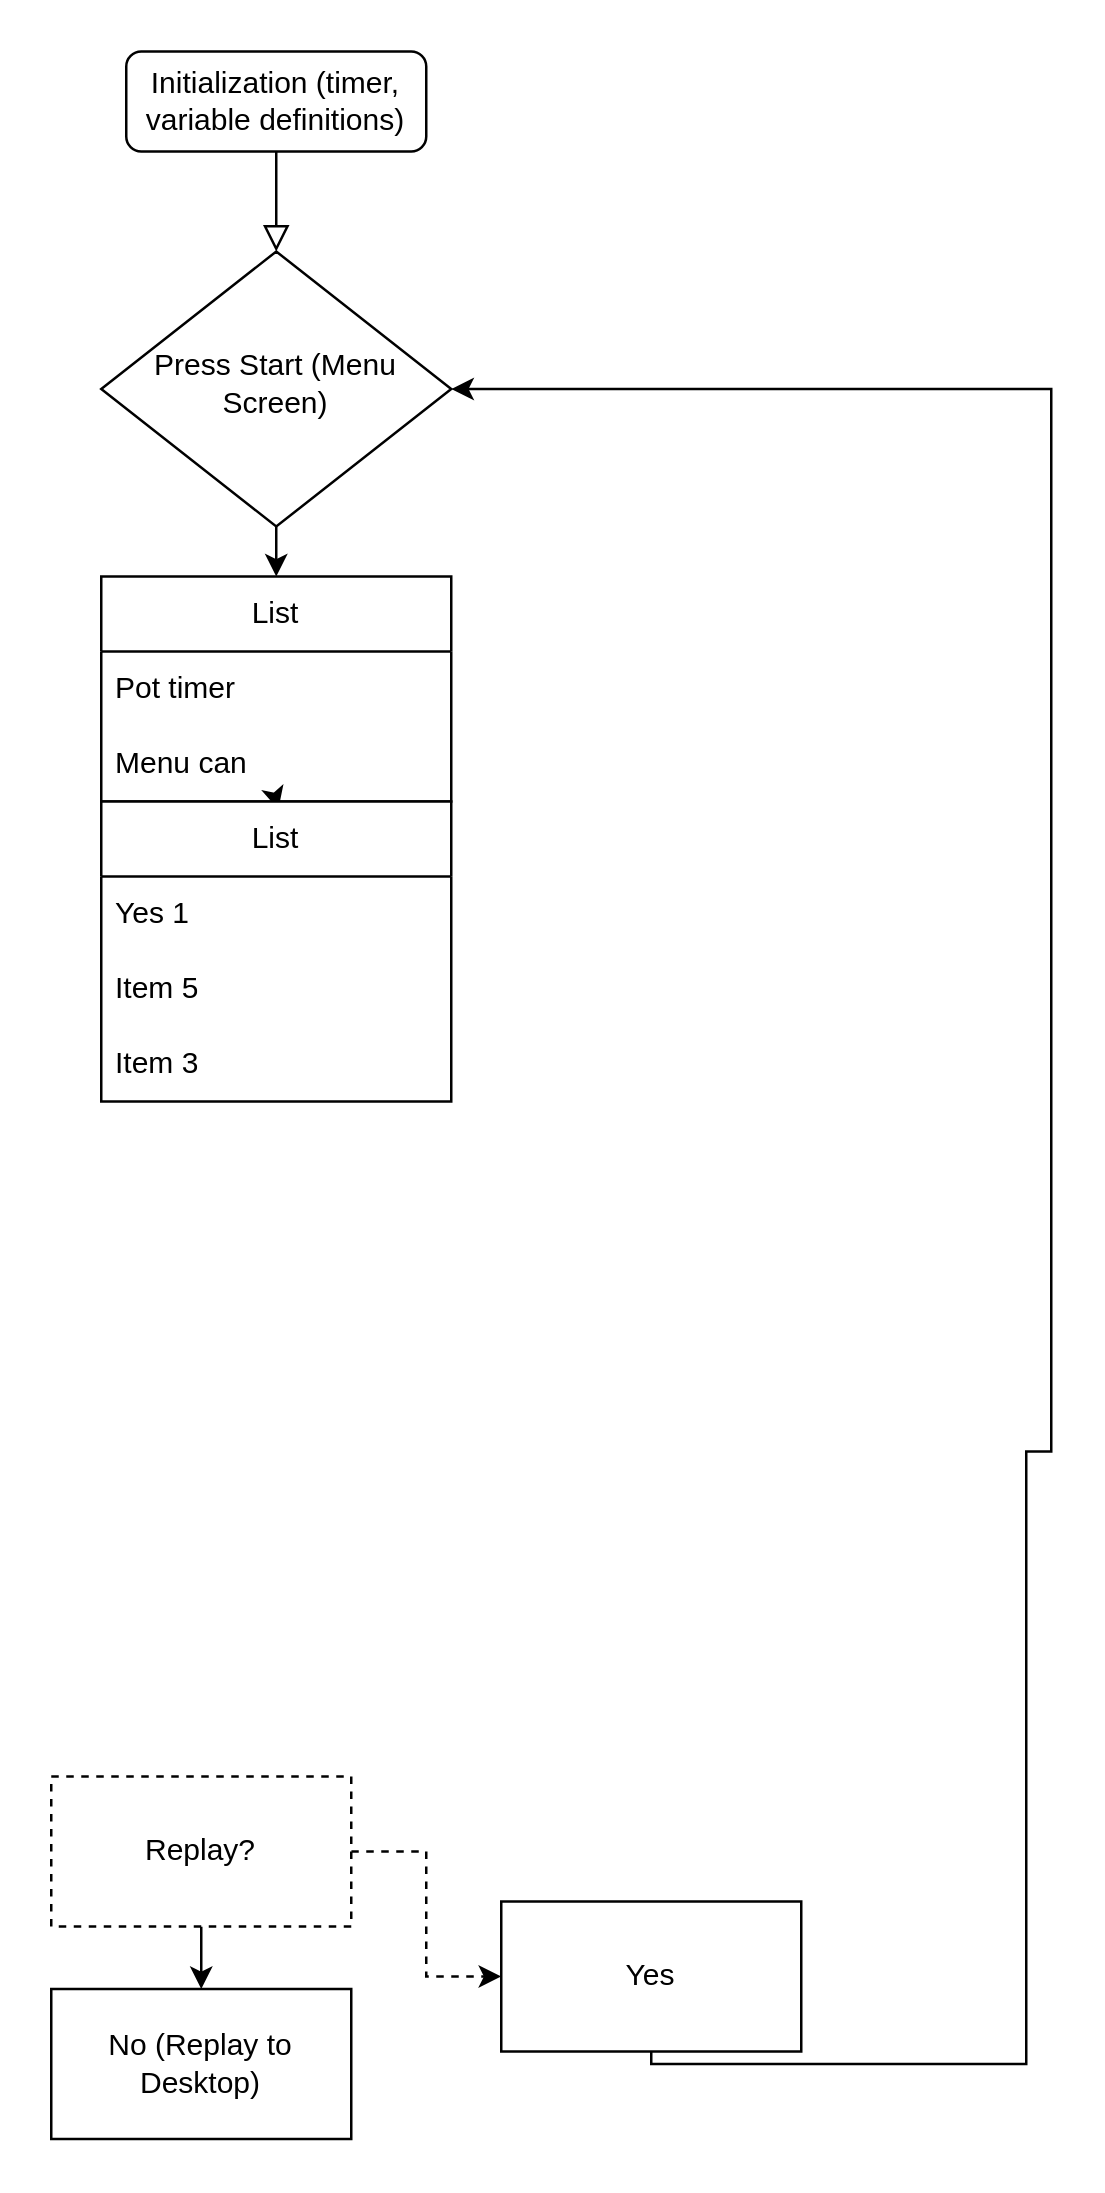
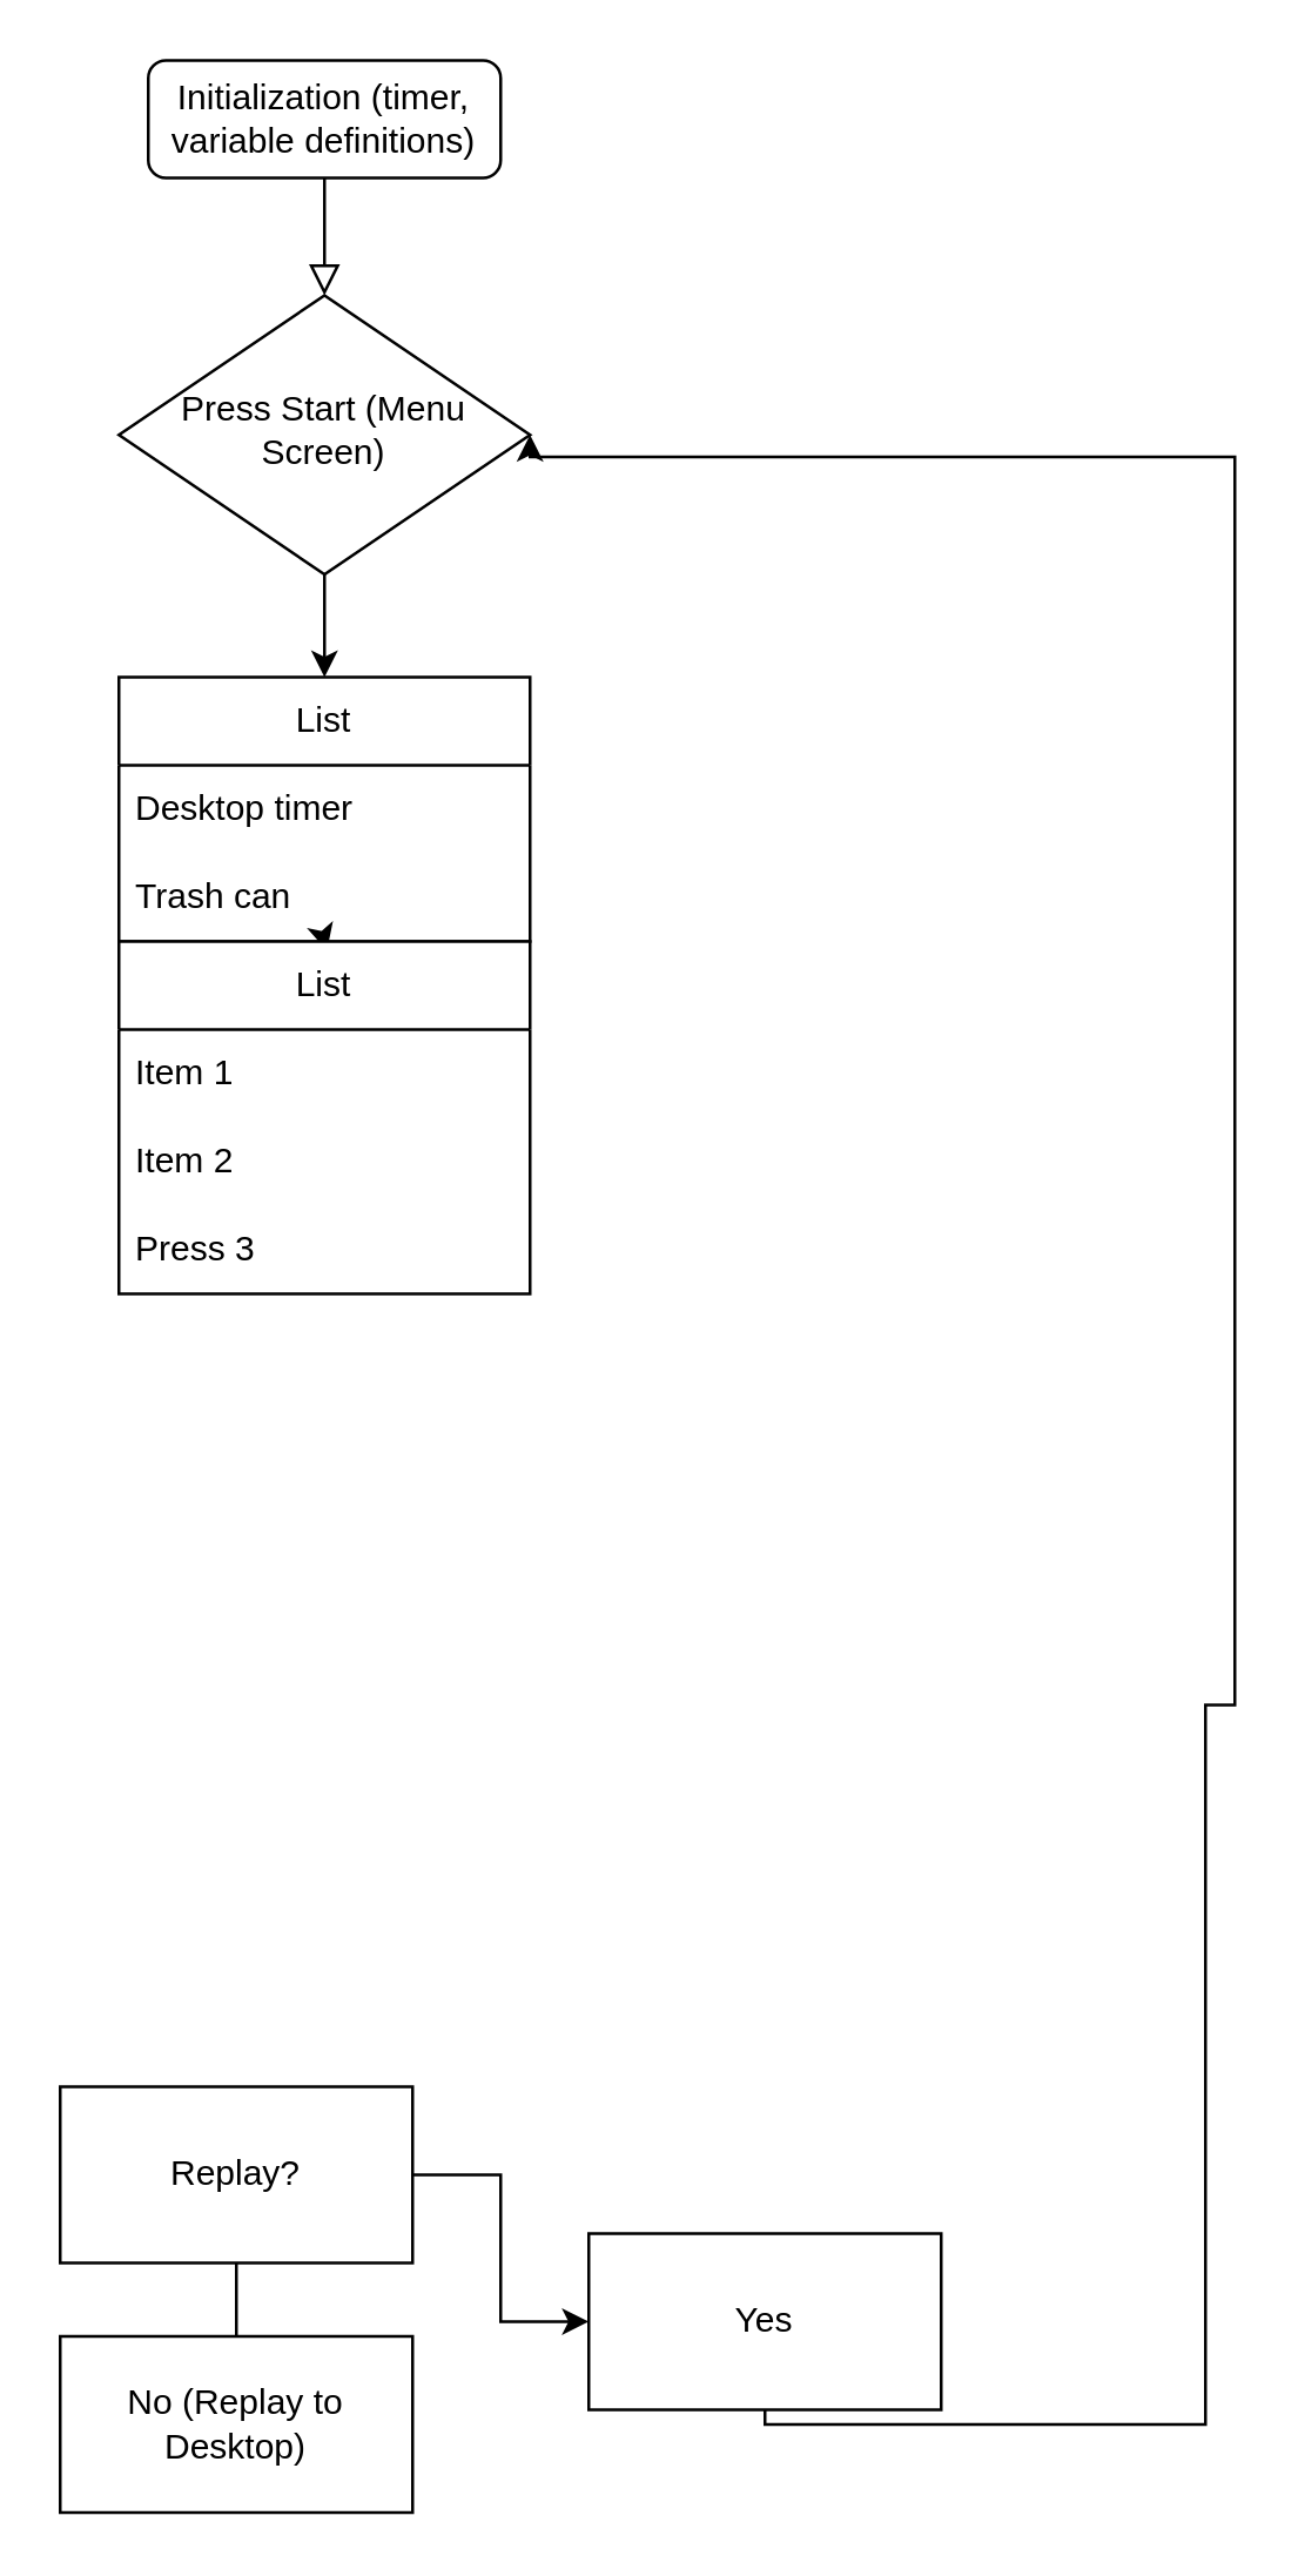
- <mxCell id="5" value="Press Start (Menu Screen)" style="rhombus;whiteSpace=wrap;html=1;shadow=0;fontFamily=Helvetica;fontSize=12;align=center;strokeWidth=1;spacing=6;spacingTop=-4;" parent="1" vertex="1"><mxGeometry x="40" y="100" width="140" height="110" as="geometry" /></mxCell>
+ <mxCell id="5" value="Press Start (Menu Screen)" style="rhombus;whiteSpace=wrap;html=1;shadow=0;fontFamily=Helvetica;fontSize=12;align=center;strokeWidth=1;spacing=6;spacingTop=-4;" parent="1" vertex="1"><mxGeometry x="40" y="100" width="140" height="95" as="geometry" /></mxCell>
- <mxCell id="13" value="Pot timer" style="text;strokeColor=none;fillColor=none;align=left;verticalAlign=middle;spacingLeft=4;spacingRight=4;overflow=hidden;points=[[0,0.5],[1,0.5]];portConstraint=eastwest;rotatable=0;whiteSpace=wrap;html=1;" vertex="1" parent="12"><mxGeometry y="30" width="140" height="30" as="geometry" /></mxCell>
+ <mxCell id="13" value="Desktop timer" style="text;strokeColor=none;fillColor=none;align=left;verticalAlign=middle;spacingLeft=4;spacingRight=4;overflow=hidden;points=[[0,0.5],[1,0.5]];portConstraint=eastwest;rotatable=0;whiteSpace=wrap;html=1;" vertex="1" parent="12"><mxGeometry y="30" width="140" height="30" as="geometry" /></mxCell>
- <mxCell id="14" value="Menu can" style="text;strokeColor=none;fillColor=none;align=left;verticalAlign=middle;spacingLeft=4;spacingRight=4;overflow=hidden;points=[[0,0.5],[1,0.5]];portConstraint=eastwest;rotatable=0;whiteSpace=wrap;html=1;" vertex="1" parent="12"><mxGeometry y="60" width="140" height="30" as="geometry" /></mxCell>
+ <mxCell id="14" value="Trash can" style="text;strokeColor=none;fillColor=none;align=left;verticalAlign=middle;spacingLeft=4;spacingRight=4;overflow=hidden;points=[[0,0.5],[1,0.5]];portConstraint=eastwest;rotatable=0;whiteSpace=wrap;html=1;" vertex="1" parent="12"><mxGeometry y="60" width="140" height="30" as="geometry" /></mxCell>
- <mxCell id="17" value="Yes 1" style="text;strokeColor=none;fillColor=none;align=left;verticalAlign=middle;spacingLeft=4;spacingRight=4;overflow=hidden;points=[[0,0.5],[1,0.5]];portConstraint=eastwest;rotatable=0;whiteSpace=wrap;html=1;" vertex="1" parent="16"><mxGeometry y="30" width="140" height="30" as="geometry" /></mxCell>
+ <mxCell id="17" value="Item 1" style="text;strokeColor=none;fillColor=none;align=left;verticalAlign=middle;spacingLeft=4;spacingRight=4;overflow=hidden;points=[[0,0.5],[1,0.5]];portConstraint=eastwest;rotatable=0;whiteSpace=wrap;html=1;" vertex="1" parent="16"><mxGeometry y="30" width="140" height="30" as="geometry" /></mxCell>
- <mxCell id="18" value="Item 5" style="text;strokeColor=none;fillColor=none;align=left;verticalAlign=middle;spacingLeft=4;spacingRight=4;overflow=hidden;points=[[0,0.5],[1,0.5]];portConstraint=eastwest;rotatable=0;whiteSpace=wrap;html=1;" vertex="1" parent="16"><mxGeometry y="60" width="140" height="30" as="geometry" /></mxCell>
+ <mxCell id="18" value="Item 2" style="text;strokeColor=none;fillColor=none;align=left;verticalAlign=middle;spacingLeft=4;spacingRight=4;overflow=hidden;points=[[0,0.5],[1,0.5]];portConstraint=eastwest;rotatable=0;whiteSpace=wrap;html=1;" vertex="1" parent="16"><mxGeometry y="60" width="140" height="30" as="geometry" /></mxCell>
- <mxCell id="19" value="Item 3" style="text;strokeColor=none;fillColor=none;align=left;verticalAlign=middle;spacingLeft=4;spacingRight=4;overflow=hidden;points=[[0,0.5],[1,0.5]];portConstraint=eastwest;rotatable=0;whiteSpace=wrap;html=1;" vertex="1" parent="16"><mxGeometry y="90" width="140" height="30" as="geometry" /></mxCell>
+ <mxCell id="19" value="Press 3" style="text;strokeColor=none;fillColor=none;align=left;verticalAlign=middle;spacingLeft=4;spacingRight=4;overflow=hidden;points=[[0,0.5],[1,0.5]];portConstraint=eastwest;rotatable=0;whiteSpace=wrap;html=1;" vertex="1" parent="16"><mxGeometry y="90" width="140" height="30" as="geometry" /></mxCell>
- <mxCell id="8" value="Replay?" style="rounded=0;whiteSpace=wrap;html=1;dashed=1;" vertex="1" parent="1"><mxGeometry x="20" y="710" width="120" height="60" as="geometry" /></mxCell>
+ <mxCell id="8" value="Replay?" style="rounded=0;whiteSpace=wrap;html=1;" vertex="1" parent="1"><mxGeometry x="20" y="710" width="120" height="60" as="geometry" /></mxCell>
- <mxCell id="6" style="edgeStyle=orthogonalEdgeStyle;rounded=0;orthogonalLoop=1;jettySize=auto;html=1;dashed=1;" edge="1" parent="1" source="8" target="10"><mxGeometry relative="1" as="geometry"><mxPoint x="210" y="645" as="targetPoint" /></mxGeometry></mxCell>
+ <mxCell id="6" style="edgeStyle=orthogonalEdgeStyle;rounded=0;orthogonalLoop=1;jettySize=auto;html=1;" edge="1" parent="1" source="8" target="10"><mxGeometry relative="1" as="geometry"><mxPoint x="210" y="645" as="targetPoint" /></mxGeometry></mxCell>
- <mxCell id="7" style="edgeStyle=orthogonalEdgeStyle;rounded=0;orthogonalLoop=1;jettySize=auto;html=1;" edge="1" parent="1" source="8" target="11"><mxGeometry relative="1" as="geometry"><mxPoint x="80" y="725" as="targetPoint" /></mxGeometry></mxCell>
+ <mxCell id="7" style="edgeStyle=orthogonalEdgeStyle;rounded=0;orthogonalLoop=1;jettySize=auto;html=1;endArrow=none;" edge="1" parent="1" source="8" target="11"><mxGeometry relative="1" as="geometry"><mxPoint x="80" y="725" as="targetPoint" /></mxGeometry></mxCell>
